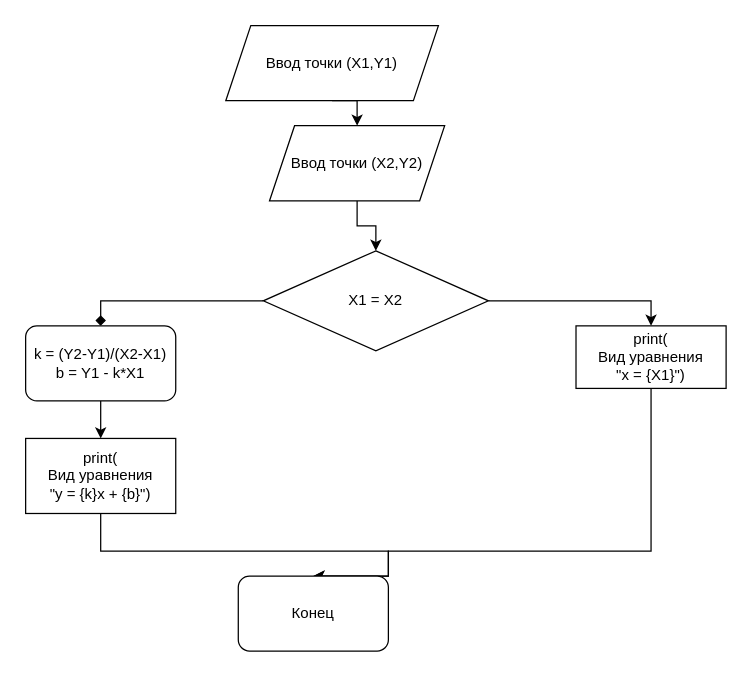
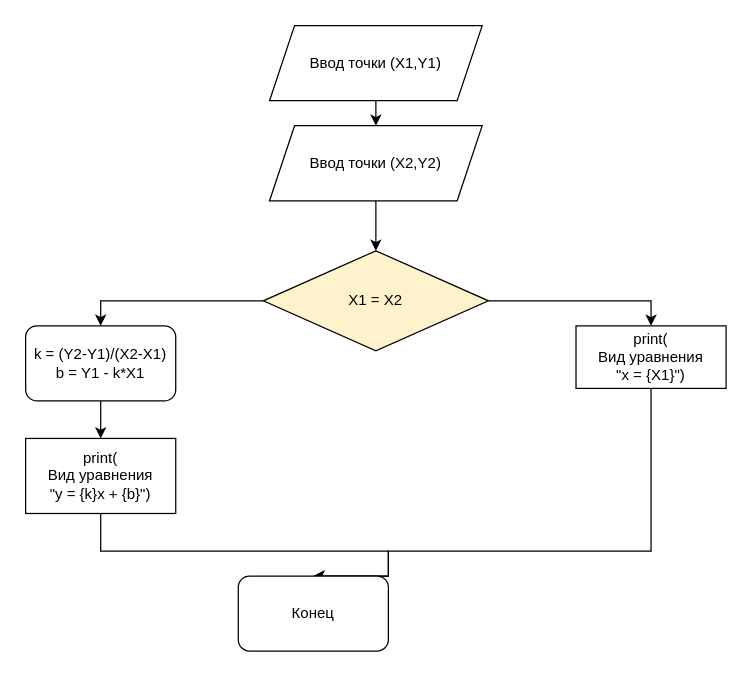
- <mxCell id="3" value="Ввод точки (X1,Y1)" style="shape=parallelogram;perimeter=parallelogramPerimeter;whiteSpace=wrap;html=1;fixedSize=1;" vertex="1" parent="1"><mxGeometry x="180" y="20" width="170" height="60" as="geometry" /></mxCell>
+ <mxCell id="3" value="Ввод точки (X1,Y1)" style="shape=parallelogram;perimeter=parallelogramPerimeter;whiteSpace=wrap;html=1;fixedSize=1;" vertex="1" parent="1"><mxGeometry x="215" y="20" width="170" height="60" as="geometry" /></mxCell>
- <mxCell id="5" value="Ввод точки (X2,Y2)" style="shape=parallelogram;perimeter=parallelogramPerimeter;whiteSpace=wrap;html=1;fixedSize=1;" vertex="1" parent="1"><mxGeometry x="215" y="100" width="140" height="60" as="geometry" /></mxCell>
+ <mxCell id="5" value="Ввод точки (X2,Y2)" style="shape=parallelogram;perimeter=parallelogramPerimeter;whiteSpace=wrap;html=1;fixedSize=1;" vertex="1" parent="1"><mxGeometry x="215" y="100" width="170" height="60" as="geometry" /></mxCell>
- <mxCell id="8" value="X1 = X2" style="rhombus;whiteSpace=wrap;html=1;" vertex="1" parent="1"><mxGeometry x="210" y="200" width="180" height="80" as="geometry" /></mxCell>
+ <mxCell id="8" value="X1 = X2" style="rhombus;whiteSpace=wrap;html=1;fillColor=#fff2cc;" vertex="1" parent="1"><mxGeometry x="210" y="200" width="180" height="80" as="geometry" /></mxCell>
- <mxCell id="7" style="edgeStyle=orthogonalEdgeStyle;rounded=0;orthogonalLoop=1;jettySize=auto;html=1;exitX=0;exitY=0.5;exitDx=0;exitDy=0;entryX=0.5;entryY=0;entryDx=0;entryDy=0;endArrow=diamond;" edge="1" parent="1" source="8" target="12"><mxGeometry relative="1" as="geometry"><mxPoint x="80" y="240" as="targetPoint" /></mxGeometry></mxCell>
+ <mxCell id="7" style="edgeStyle=orthogonalEdgeStyle;rounded=0;orthogonalLoop=1;jettySize=auto;html=1;exitX=0;exitY=0.5;exitDx=0;exitDy=0;entryX=0.5;entryY=0;entryDx=0;entryDy=0;" edge="1" parent="1" source="8" target="12"><mxGeometry relative="1" as="geometry"><mxPoint x="80" y="240" as="targetPoint" /></mxGeometry></mxCell>
